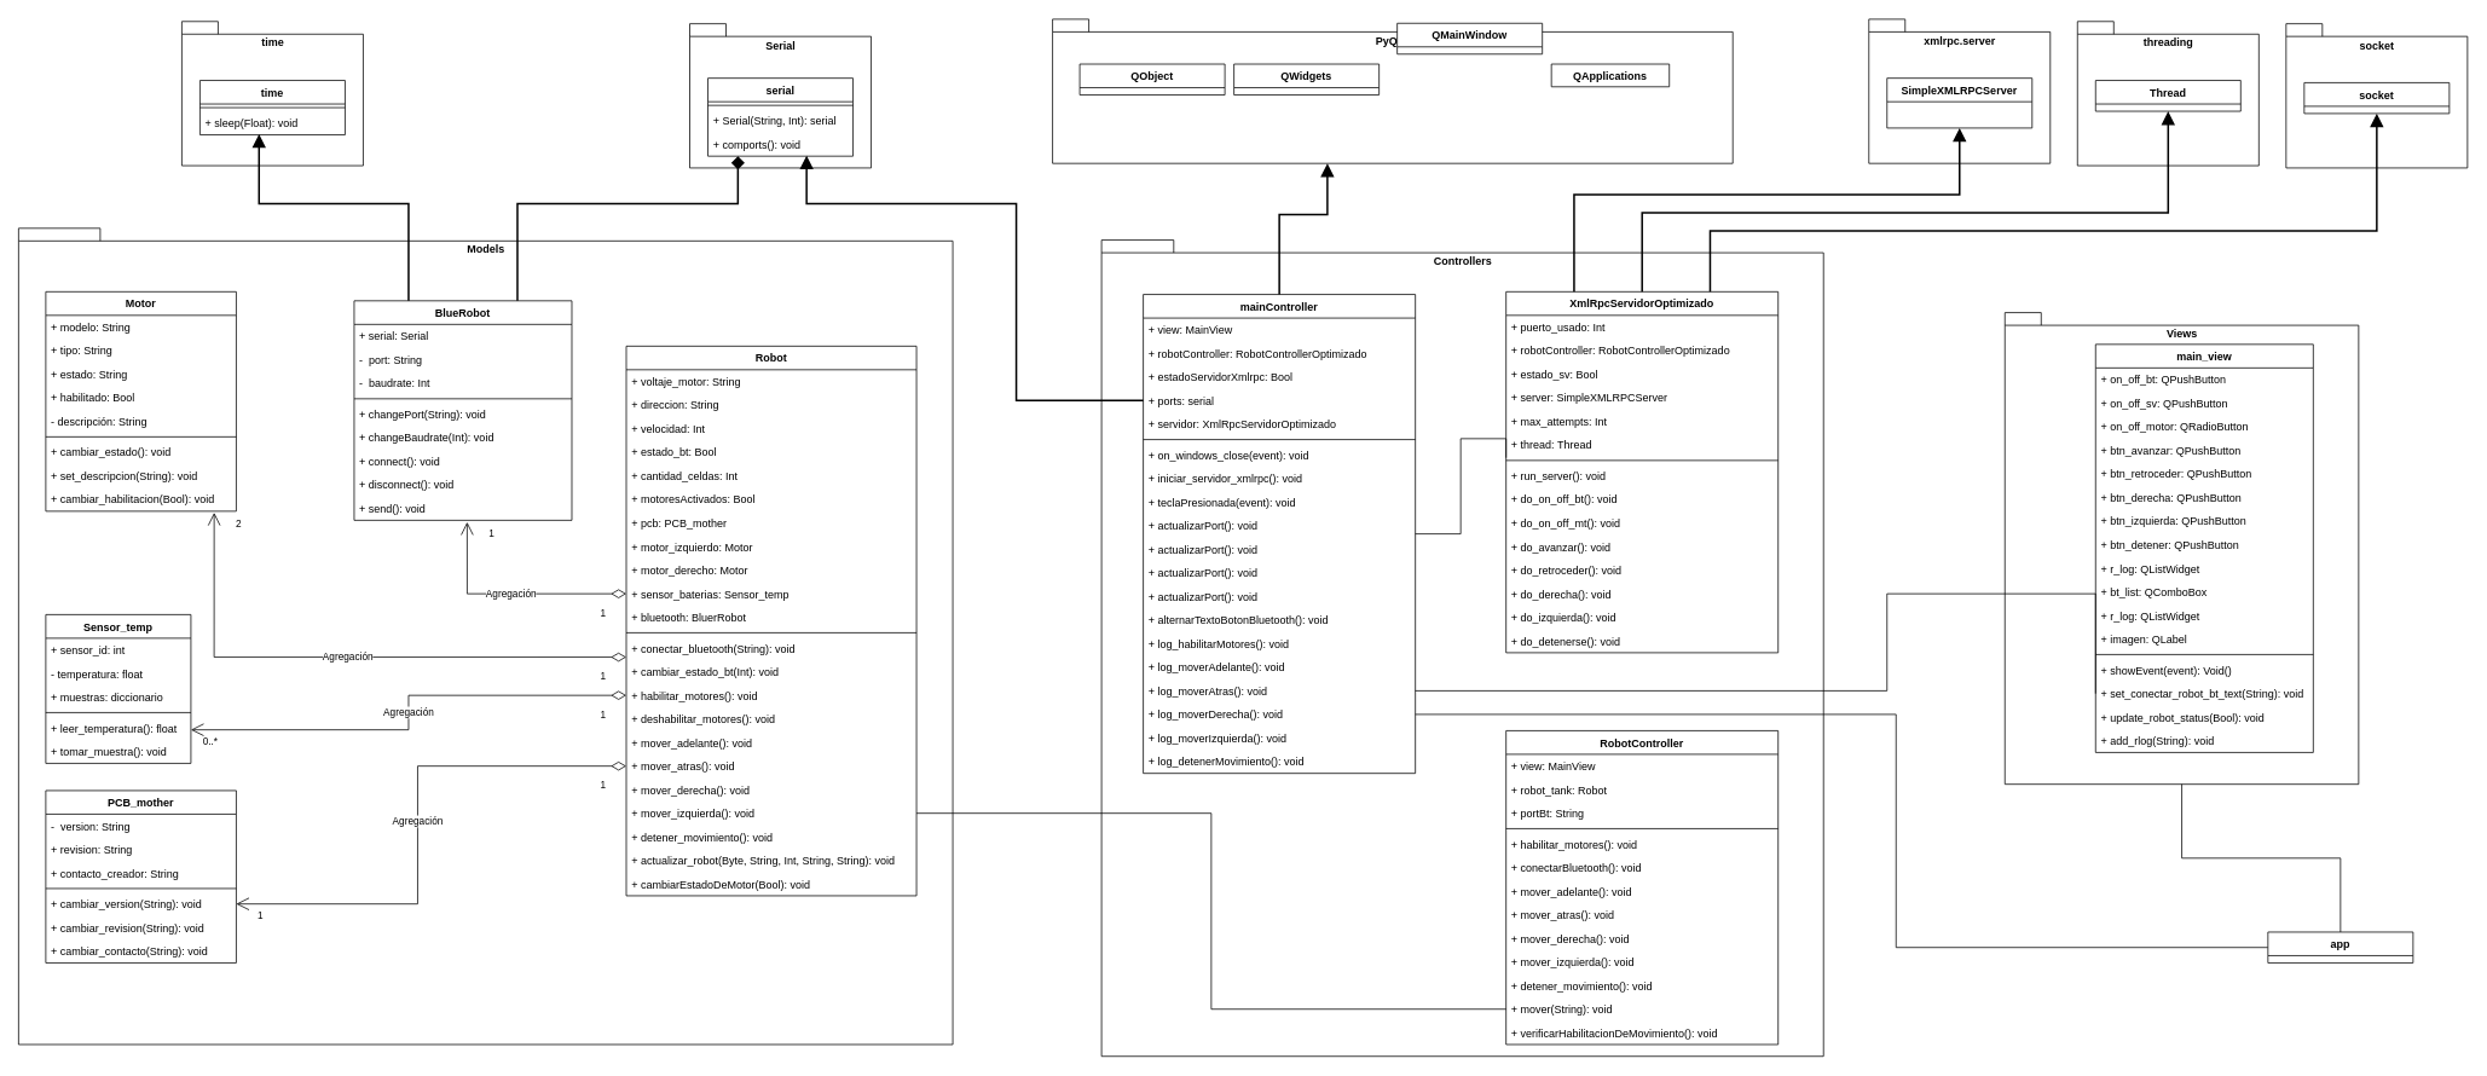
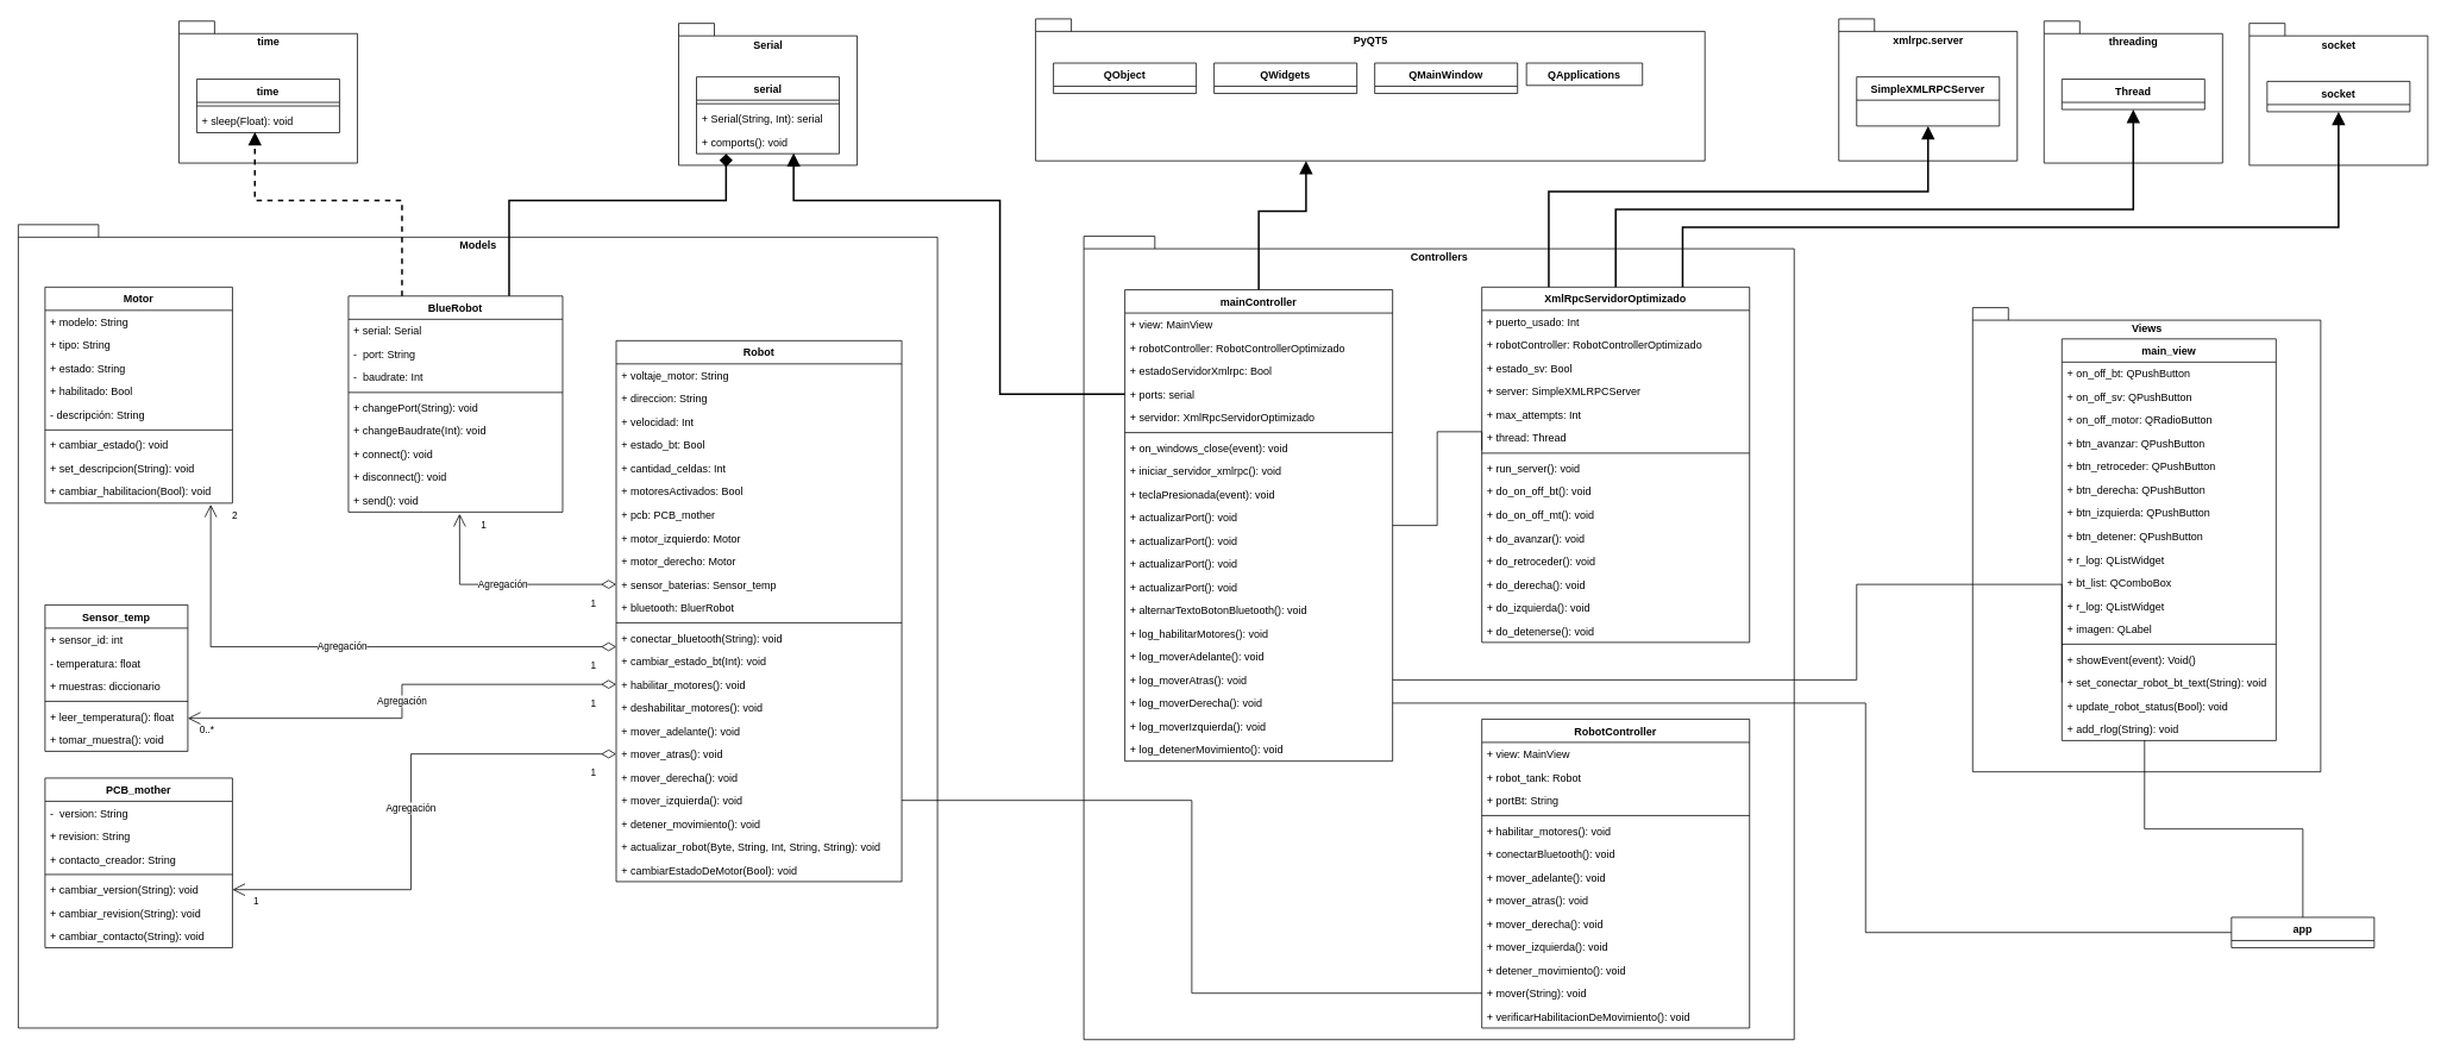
- <mxCell id="117" value="QMainWindow" style="swimlane;fontStyle=1;align=center;verticalAlign=top;childLayout=stackLayout;horizontal=1;startSize=26;horizontalStack=0;resizeParent=1;resizeParentMax=0;resizeLast=0;collapsible=1;marginBottom=0;labelBackgroundColor=none;" vertex="1" parent="1"><mxGeometry x="1540" y="25" width="160" height="34" as="geometry" /></mxCell>
+ <mxCell id="117" value="QMainWindow" style="swimlane;fontStyle=1;align=center;verticalAlign=top;childLayout=stackLayout;horizontal=1;startSize=26;horizontalStack=0;resizeParent=1;resizeParentMax=0;resizeLast=0;collapsible=1;marginBottom=0;labelBackgroundColor=none;" vertex="1" parent="1"><mxGeometry x="1540" y="70" width="160" height="34" as="geometry" /></mxCell>
- <mxCell id="94" value="QObject" style="swimlane;fontStyle=1;align=center;verticalAlign=top;childLayout=stackLayout;horizontal=1;startSize=26;horizontalStack=0;resizeParent=1;resizeParentMax=0;resizeLast=0;collapsible=1;marginBottom=0;labelBackgroundColor=none;" vertex="1" parent="1"><mxGeometry x="1190" y="70" width="160" height="34" as="geometry" /></mxCell>
+ <mxCell id="94" value="QObject" style="swimlane;fontStyle=1;align=center;verticalAlign=top;childLayout=stackLayout;horizontal=1;startSize=26;horizontalStack=0;resizeParent=1;resizeParentMax=0;resizeLast=0;collapsible=1;marginBottom=0;labelBackgroundColor=none;" vertex="1" parent="1"><mxGeometry x="1180" y="70" width="160" height="34" as="geometry" /></mxCell>
- <mxCell id="169" style="edgeStyle=orthogonalEdgeStyle;rounded=0;orthogonalLoop=1;jettySize=auto;html=1;exitX=0.25;exitY=0;exitDx=0;exitDy=0;entryX=0.407;entryY=0.968;entryDx=0;entryDy=0;endArrow=block;endFill=1;targetPerimeterSpacing=0;strokeWidth=2;jumpSize=6;startSize=8;endSize=10;entryPerimeter=0;" edge="1" parent="1" source="48" target="66"><mxGeometry relative="1" as="geometry"><mxPoint x="580" y="341" as="sourcePoint" /><mxPoint x="790" y="143" as="targetPoint" /><Array as="points"><mxPoint x="450" y="224" /><mxPoint x="285" y="224" /></Array></mxGeometry></mxCell>
+ <mxCell id="169" style="edgeStyle=orthogonalEdgeStyle;rounded=0;orthogonalLoop=1;jettySize=auto;html=1;exitX=0.25;exitY=0;exitDx=0;exitDy=0;entryX=0.407;entryY=0.968;entryDx=0;entryDy=0;endArrow=block;endFill=1;targetPerimeterSpacing=0;strokeWidth=2;jumpSize=6;startSize=8;endSize=10;entryPerimeter=0;dashed=1;" edge="1" parent="1" source="48" target="66"><mxGeometry relative="1" as="geometry"><mxPoint x="580" y="341" as="sourcePoint" /><mxPoint x="790" y="143" as="targetPoint" /><Array as="points"><mxPoint x="450" y="224" /><mxPoint x="285" y="224" /></Array></mxGeometry></mxCell>
- <mxCell id="157" style="edgeStyle=orthogonalEdgeStyle;rounded=0;orthogonalLoop=1;jettySize=auto;html=1;exitX=0.5;exitY=0;exitDx=0;exitDy=0;endArrow=none;endFill=0;" edge="1" parent="1" source="159" target="3"><mxGeometry relative="1" as="geometry" /></mxCell>
+ <mxCell id="157" style="edgeStyle=orthogonalEdgeStyle;rounded=0;orthogonalLoop=1;jettySize=auto;html=1;exitX=0.5;exitY=0;exitDx=0;exitDy=0;entryX=0.386;entryY=0.982;entryDx=0;entryDy=0;entryPerimeter=0;endArrow=none;endFill=0;" edge="1" parent="1" source="159" target="22"><mxGeometry relative="1" as="geometry" /></mxCell>
